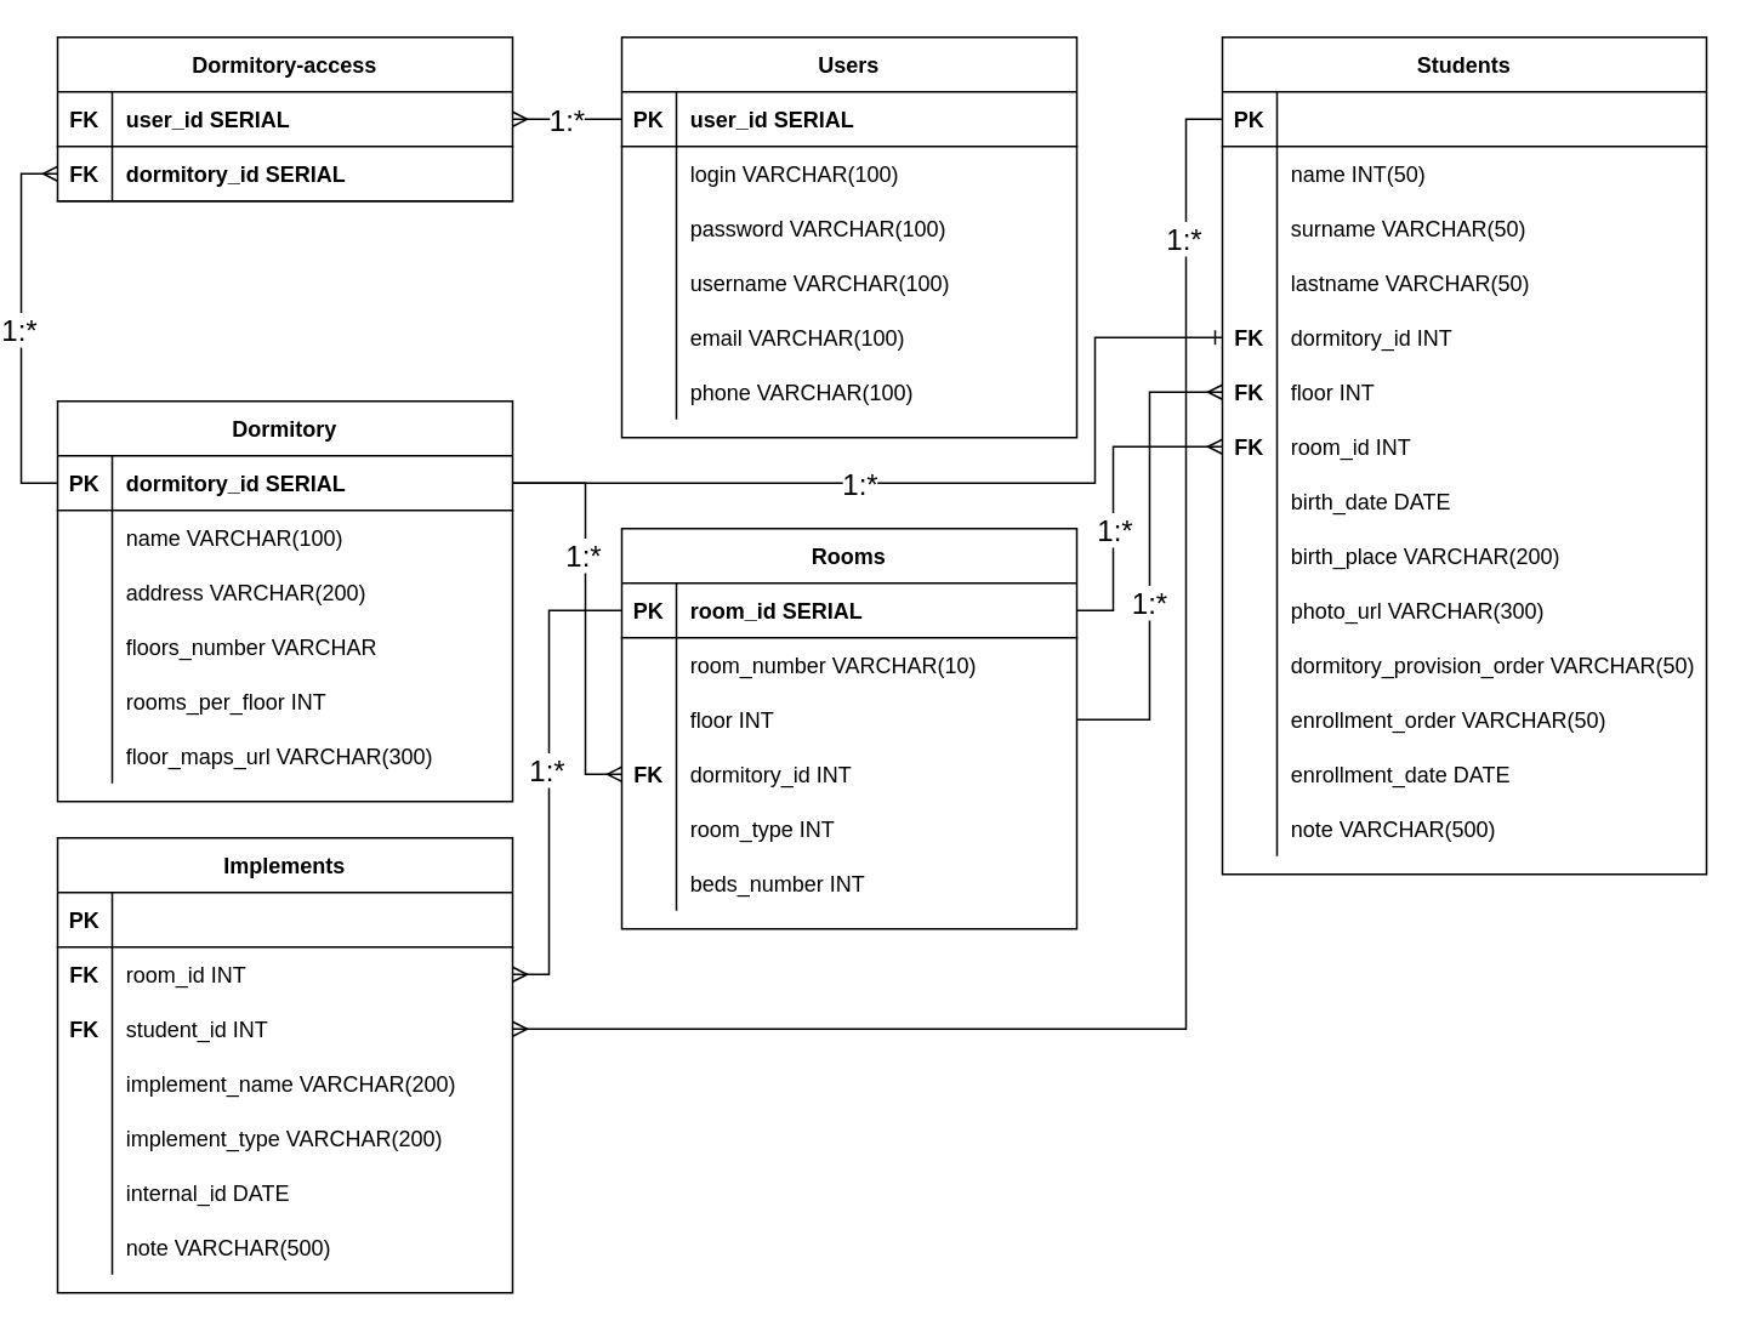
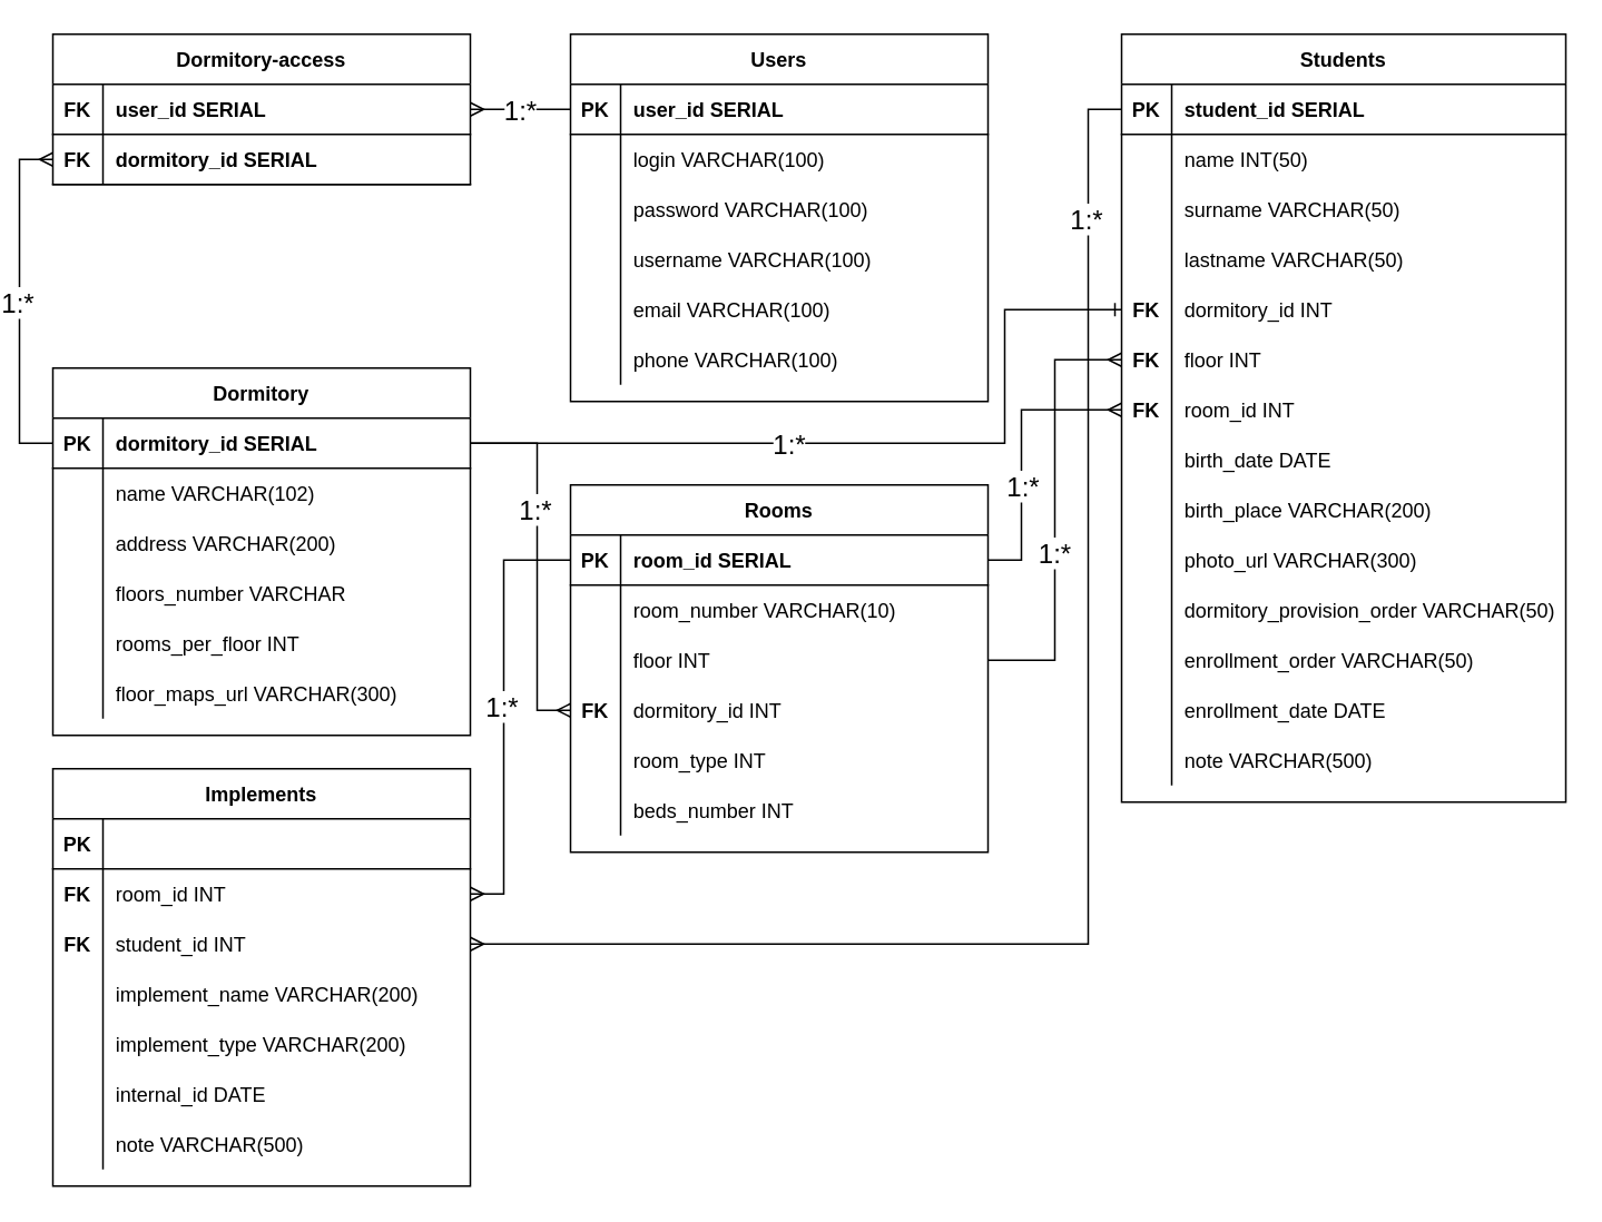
+ <mxCell id="5" value="student_id SERIAL" style="shape=partialRectangle;overflow=hidden;connectable=0;fillColor=none;top=0;left=0;bottom=0;right=0;align=left;spacingLeft=6;fontStyle=1;" parent="3" vertex="1"><mxGeometry x="30" width="236" height="30" as="geometry"><mxRectangle width="236" height="30" as="alternateBounds" /></mxGeometry></mxCell>
- <mxCell id="70" value="name VARCHAR(100)" style="shape=partialRectangle;overflow=hidden;connectable=0;fillColor=none;top=0;left=0;bottom=0;right=0;align=left;spacingLeft=6;" parent="68" vertex="1"><mxGeometry x="30" width="220" height="30" as="geometry"><mxRectangle width="220" height="30" as="alternateBounds" /></mxGeometry></mxCell>
+ <mxCell id="70" value="name VARCHAR(102)" style="shape=partialRectangle;overflow=hidden;connectable=0;fillColor=none;top=0;left=0;bottom=0;right=0;align=left;spacingLeft=6;" parent="68" vertex="1"><mxGeometry x="30" width="220" height="30" as="geometry"><mxRectangle width="220" height="30" as="alternateBounds" /></mxGeometry></mxCell>
